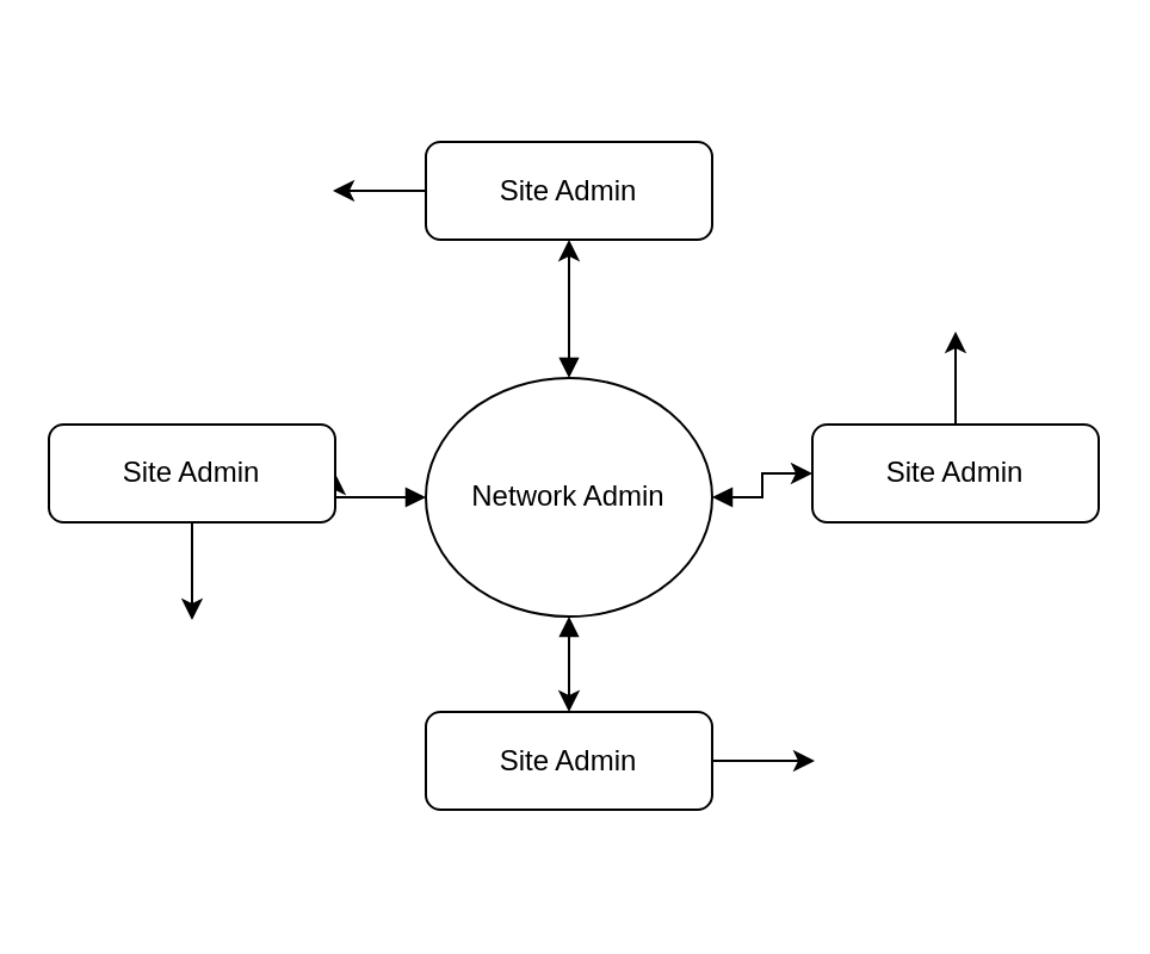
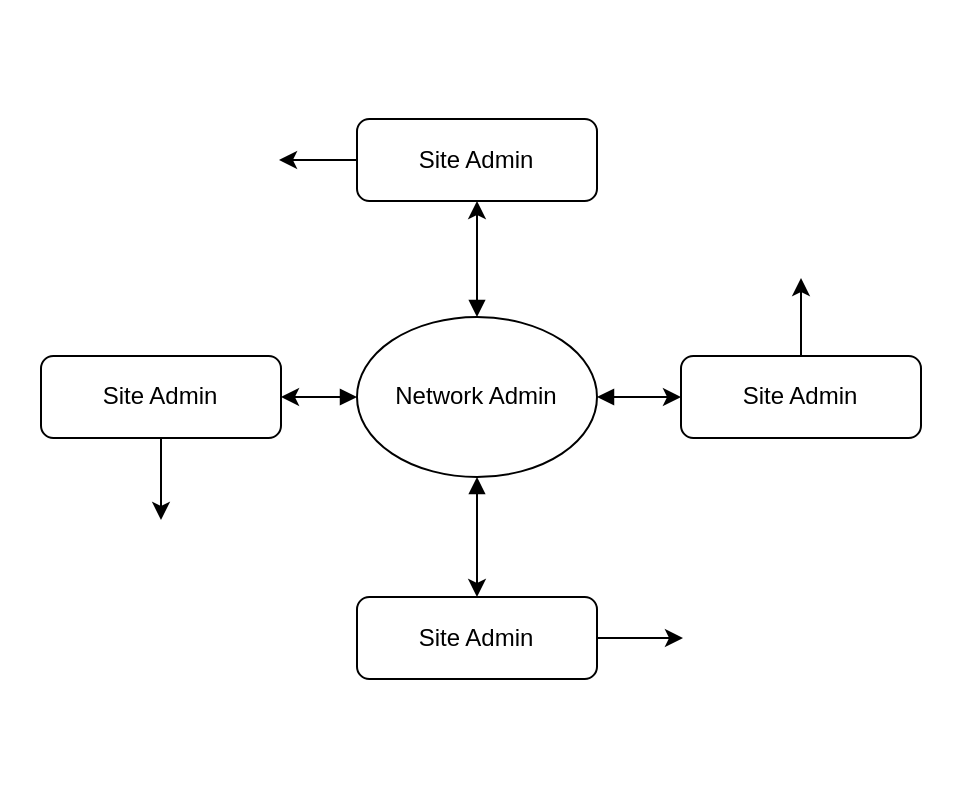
- <mxCell id="7" value="Network Admin" style="ellipse;whiteSpace=wrap;html=1;" parent="1" vertex="1"><mxGeometry x="178" y="158" width="120" height="100" as="geometry" /></mxCell>
+ <mxCell id="7" value="Network Admin" style="ellipse;whiteSpace=wrap;html=1;" parent="1" vertex="1"><mxGeometry x="178" y="158" width="120" height="80" as="geometry" /></mxCell>
